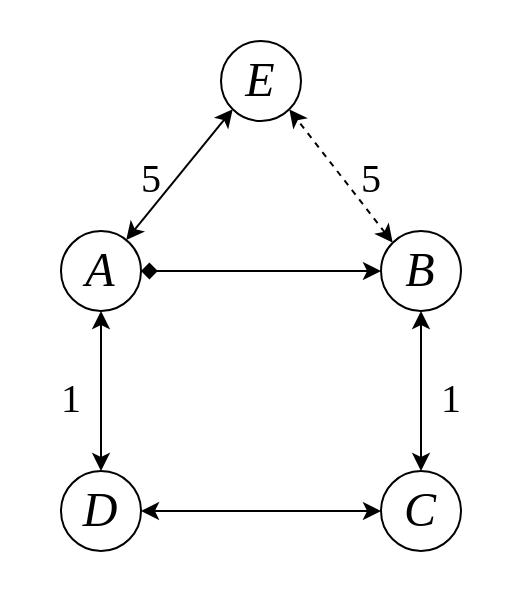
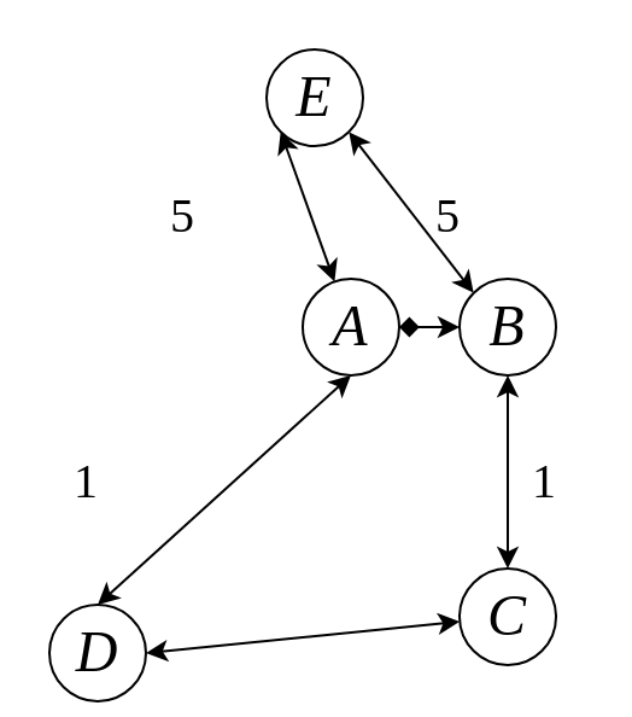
- <mxCell id="11" value="" style="endArrow=classic;startArrow=classic;html=1;rounded=0;entryX=1;entryY=1;entryDx=0;entryDy=0;exitX=0;exitY=0;exitDx=0;exitDy=0;fontFamily=Times New Roman;fontSize=24;dashed=1;" edge="1" parent="1" source="4" target="2"><mxGeometry width="50" height="50" relative="1" as="geometry"><mxPoint x="74" y="131" as="sourcePoint" /><mxPoint x="126" y="79" as="targetPoint" /></mxGeometry></mxCell>
+ <mxCell id="11" value="" style="endArrow=classic;startArrow=classic;html=1;rounded=0;entryX=1;entryY=1;entryDx=0;entryDy=0;exitX=0;exitY=0;exitDx=0;exitDy=0;fontFamily=Times New Roman;fontSize=24;" edge="1" parent="1" source="4" target="2"><mxGeometry width="50" height="50" relative="1" as="geometry"><mxPoint x="74" y="131" as="sourcePoint" /><mxPoint x="126" y="79" as="targetPoint" /></mxGeometry></mxCell>
- <mxCell id="3" value="A" style="ellipse;whiteSpace=wrap;html=1;aspect=fixed;fontFamily=Times New Roman;fontSize=24;fontStyle=2" vertex="1" parent="1"><mxGeometry x="30" y="115" width="40" height="40" as="geometry" /></mxCell>
+ <mxCell id="3" value="A" style="ellipse;whiteSpace=wrap;html=1;aspect=fixed;fontFamily=Times New Roman;fontSize=24;fontStyle=2" vertex="1" parent="1"><mxGeometry x="125" y="115" width="40" height="40" as="geometry" /></mxCell>
- <mxCell id="5" value="D" style="ellipse;whiteSpace=wrap;html=1;aspect=fixed;fontFamily=Times New Roman;fontSize=24;fontStyle=2" vertex="1" parent="1"><mxGeometry x="30" y="235" width="40" height="40" as="geometry" /></mxCell>
+ <mxCell id="5" value="D" style="ellipse;whiteSpace=wrap;html=1;aspect=fixed;fontFamily=Times New Roman;fontSize=24;fontStyle=2" vertex="1" parent="1"><mxGeometry x="20" y="250" width="40" height="40" as="geometry" /></mxCell>
